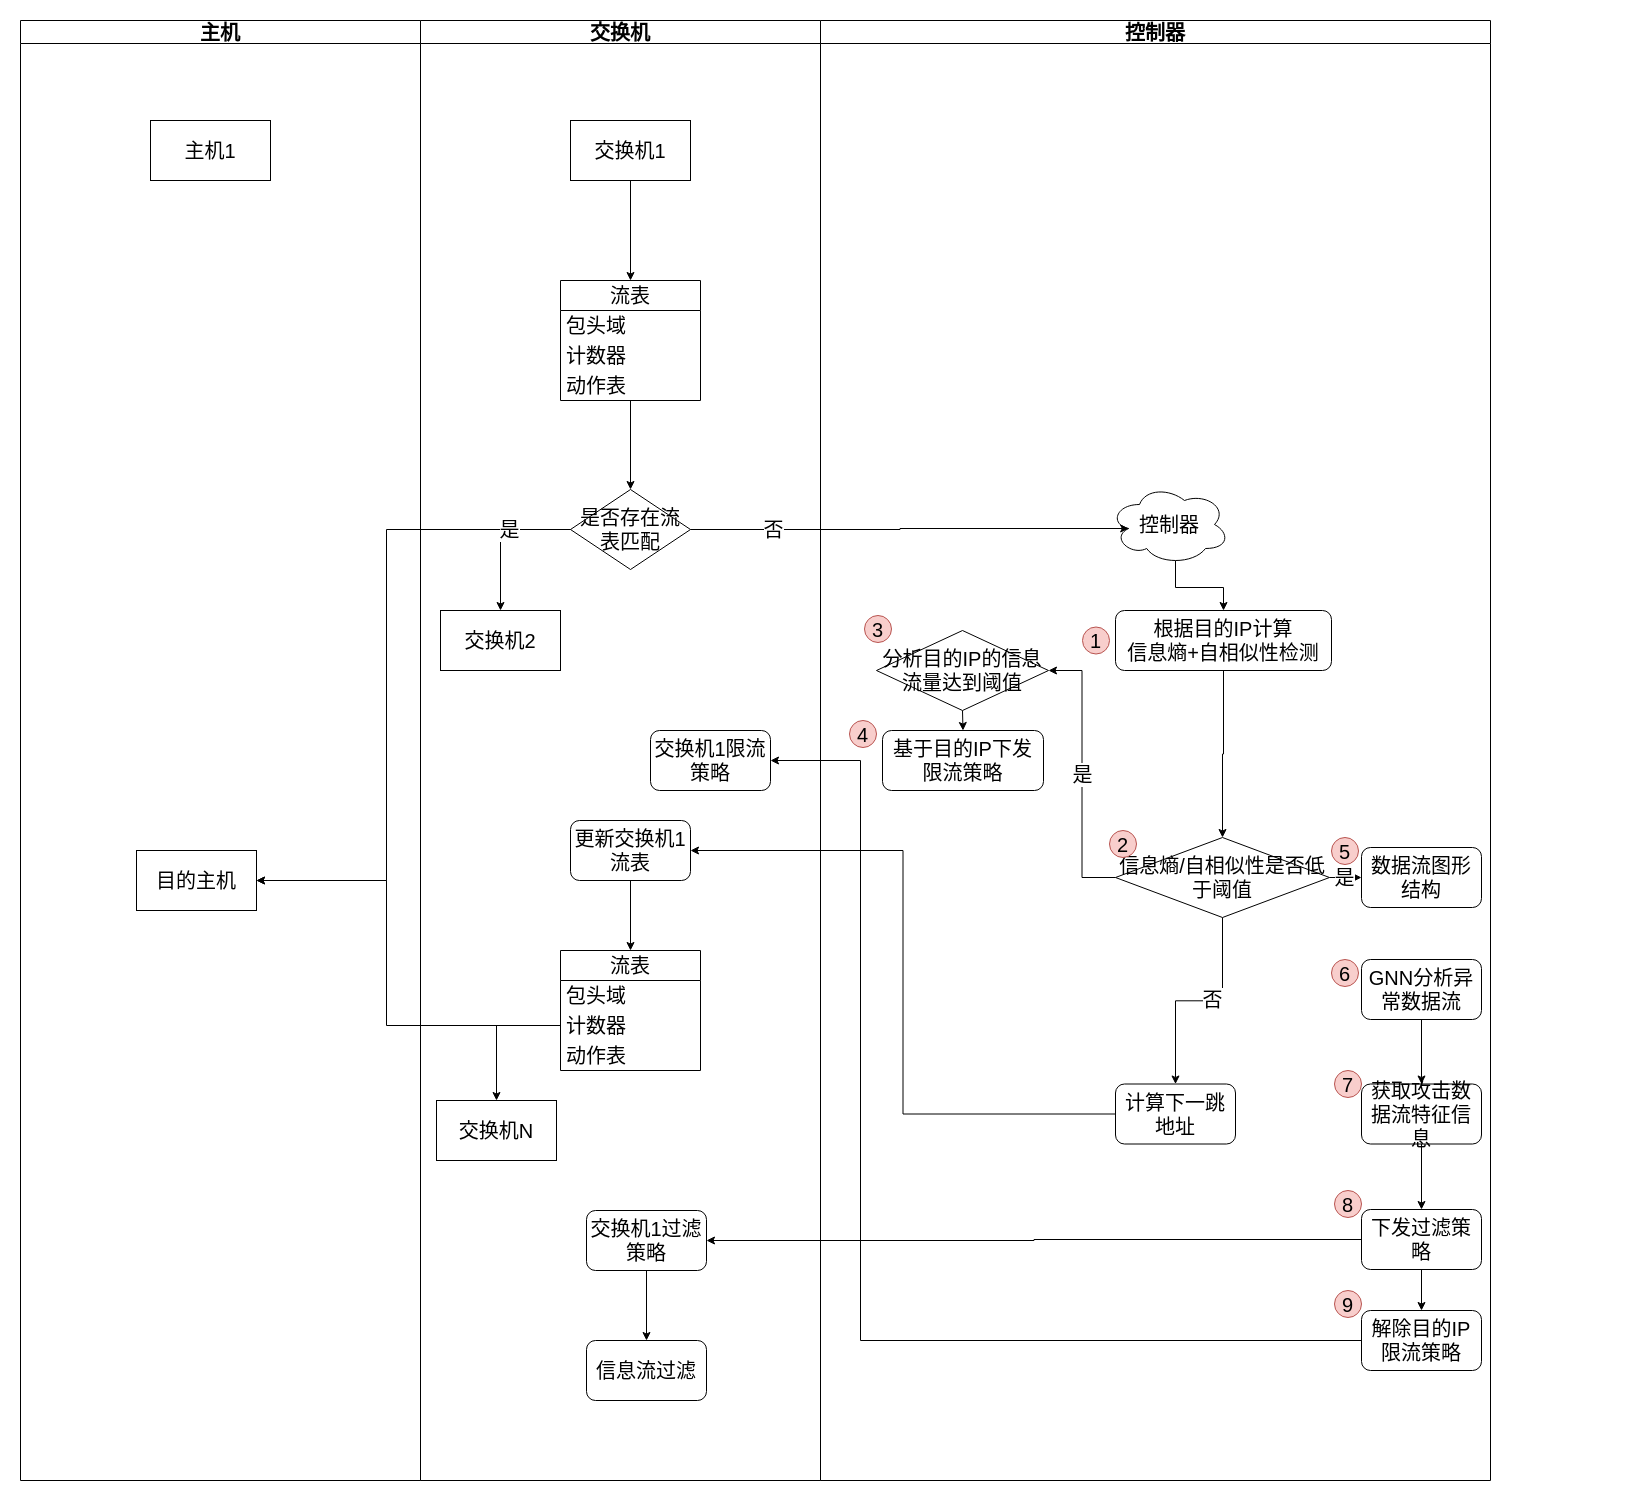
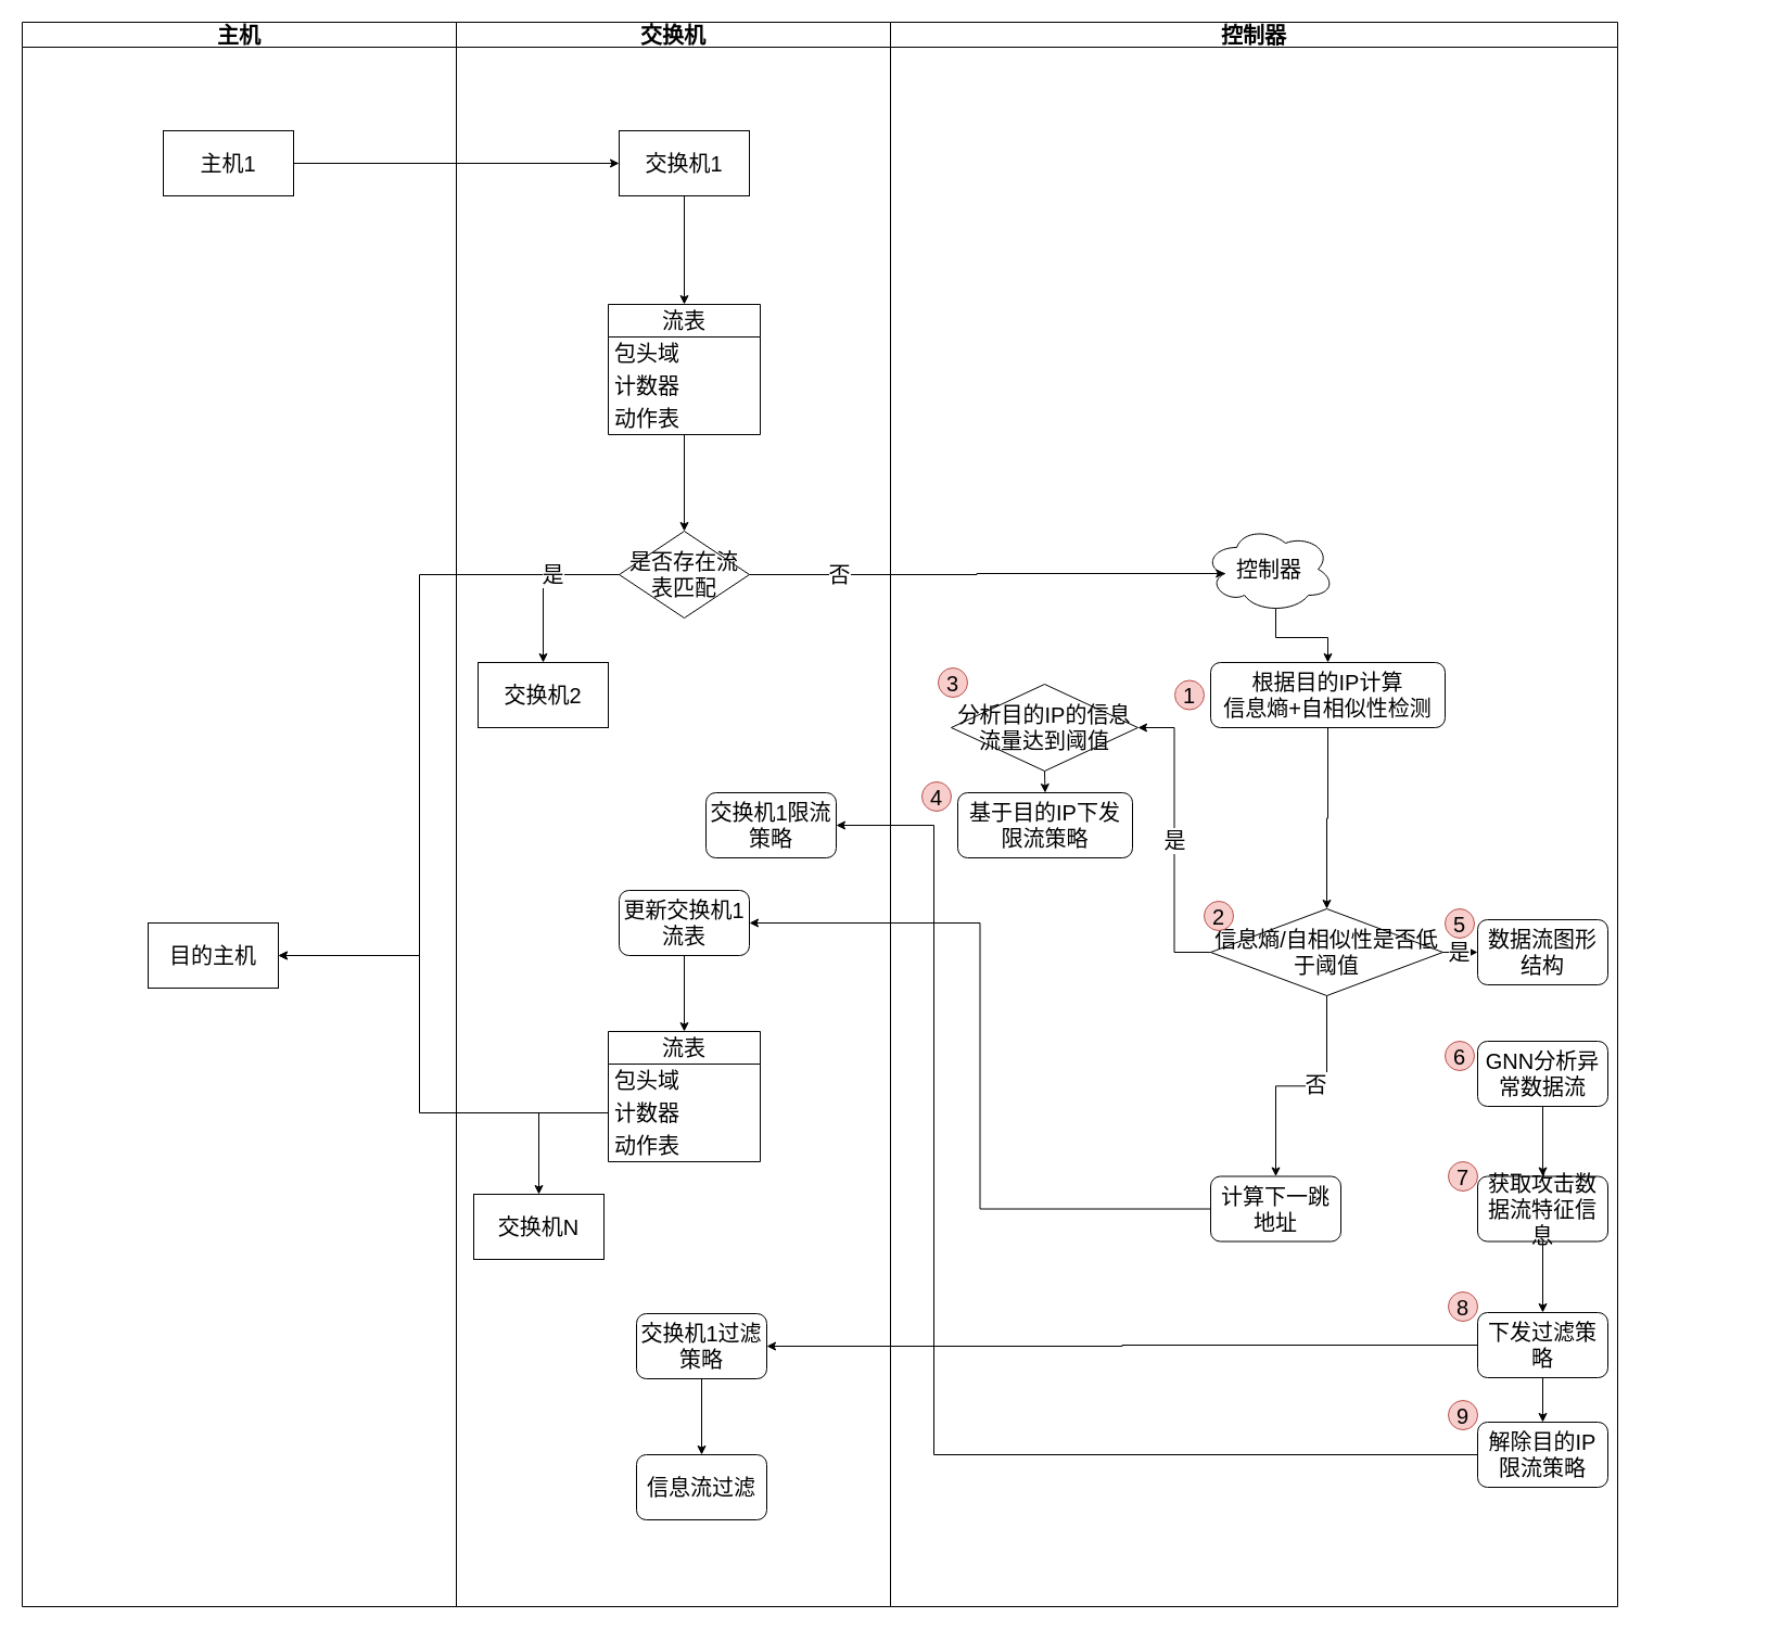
+ <mxCell id="61" style="edgeStyle=orthogonalEdgeStyle;rounded=0;orthogonalLoop=1;jettySize=auto;html=1;exitX=1;exitY=0.5;exitDx=0;exitDy=0;fontSize=20;" edge="1" parent="1" source="3" target="7"><mxGeometry relative="1" as="geometry" /></mxCell>
